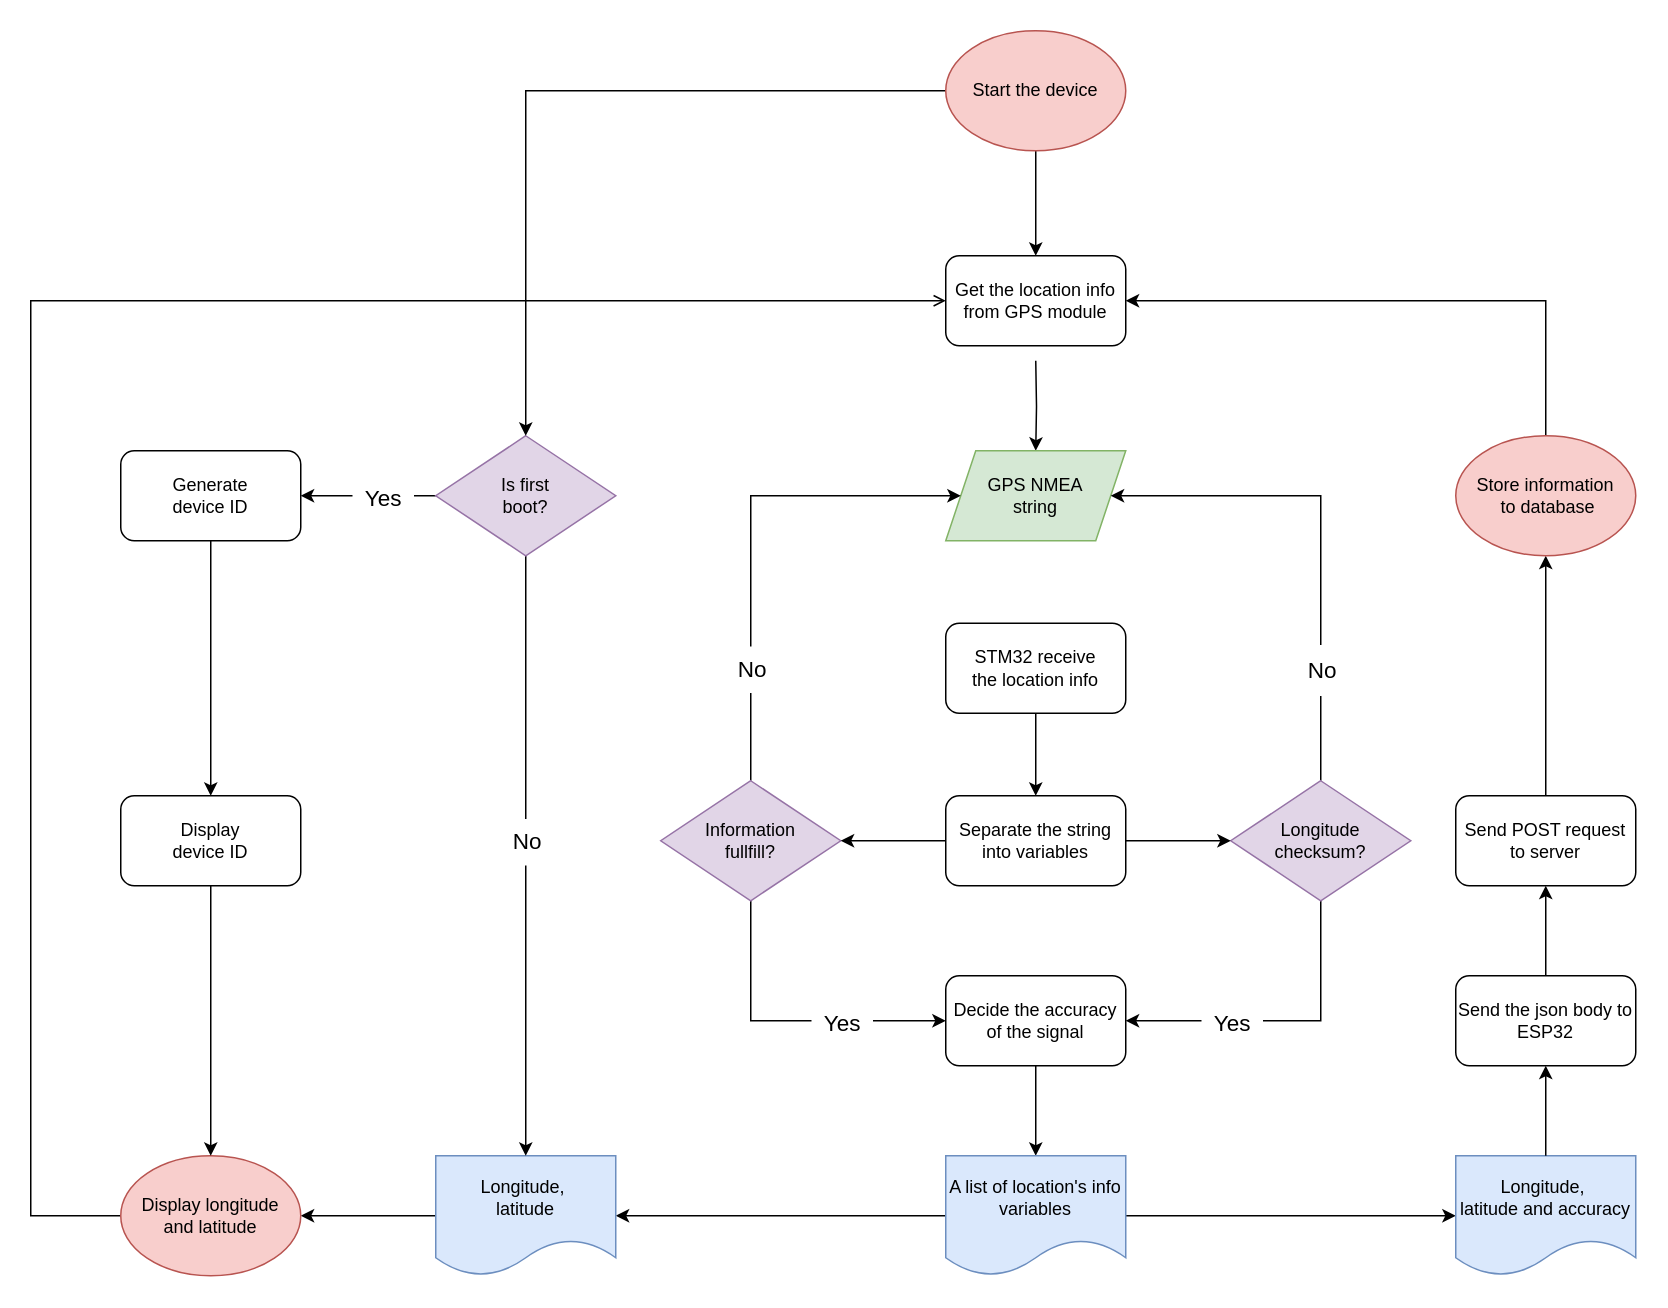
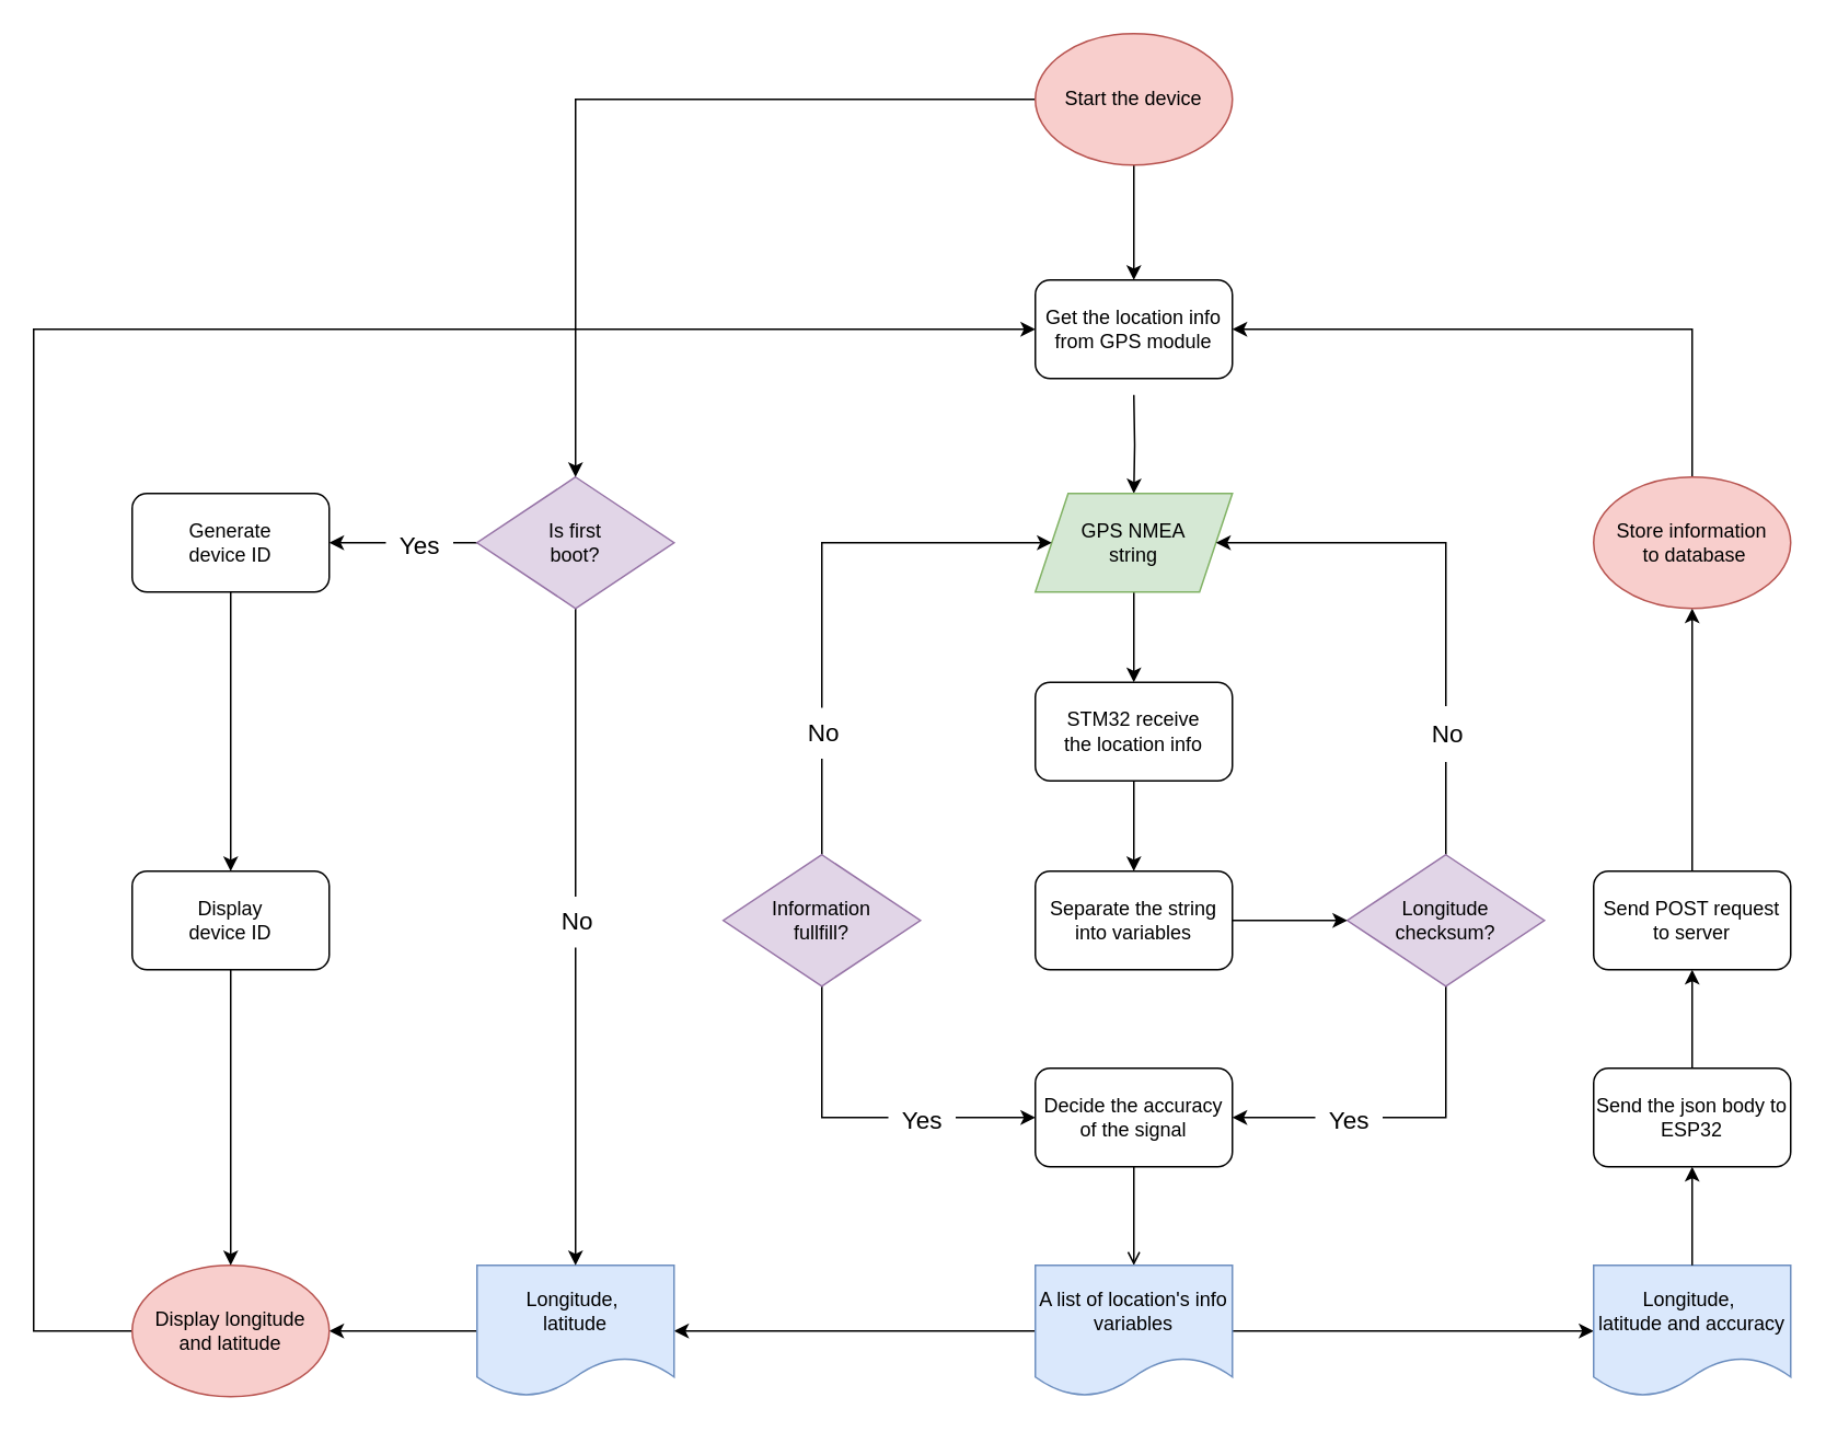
- <mxCell id="34" style="edgeStyle=orthogonalEdgeStyle;rounded=0;orthogonalLoop=1;jettySize=auto;html=1;entryX=0;entryY=0.5;entryDx=0;entryDy=0;endArrow=open;" parent="1" source="35" target="47" edge="1"><mxGeometry relative="1" as="geometry"><Array as="points"><mxPoint x="20" y="810" /><mxPoint x="20" y="200" /></Array></mxGeometry></mxCell>
+ <mxCell id="34" style="edgeStyle=orthogonalEdgeStyle;rounded=0;orthogonalLoop=1;jettySize=auto;html=1;entryX=0;entryY=0.5;entryDx=0;entryDy=0;" parent="1" source="35" target="47" edge="1"><mxGeometry relative="1" as="geometry"><Array as="points"><mxPoint x="20" y="810" /><mxPoint x="20" y="200" /></Array></mxGeometry></mxCell>
+ <mxCell id="5" value="" style="edgeStyle=orthogonalEdgeStyle;rounded=0;orthogonalLoop=1;jettySize=auto;html=1;" parent="1" source="6" target="18" edge="1"><mxGeometry relative="1" as="geometry" /></mxCell>
- <mxCell id="19" value="" style="edgeStyle=orthogonalEdgeStyle;rounded=0;orthogonalLoop=1;jettySize=auto;html=1;" parent="1" source="21" target="16" edge="1"><mxGeometry relative="1" as="geometry" /></mxCell>
- <mxCell id="22" value="" style="edgeStyle=orthogonalEdgeStyle;rounded=0;orthogonalLoop=1;jettySize=auto;html=1;" parent="1" source="23" target="26" edge="1"><mxGeometry relative="1" as="geometry" /></mxCell>
+ <mxCell id="22" value="" style="edgeStyle=orthogonalEdgeStyle;rounded=0;orthogonalLoop=1;jettySize=auto;html=1;endArrow=open;" parent="1" source="23" target="26" edge="1"><mxGeometry relative="1" as="geometry" /></mxCell>
